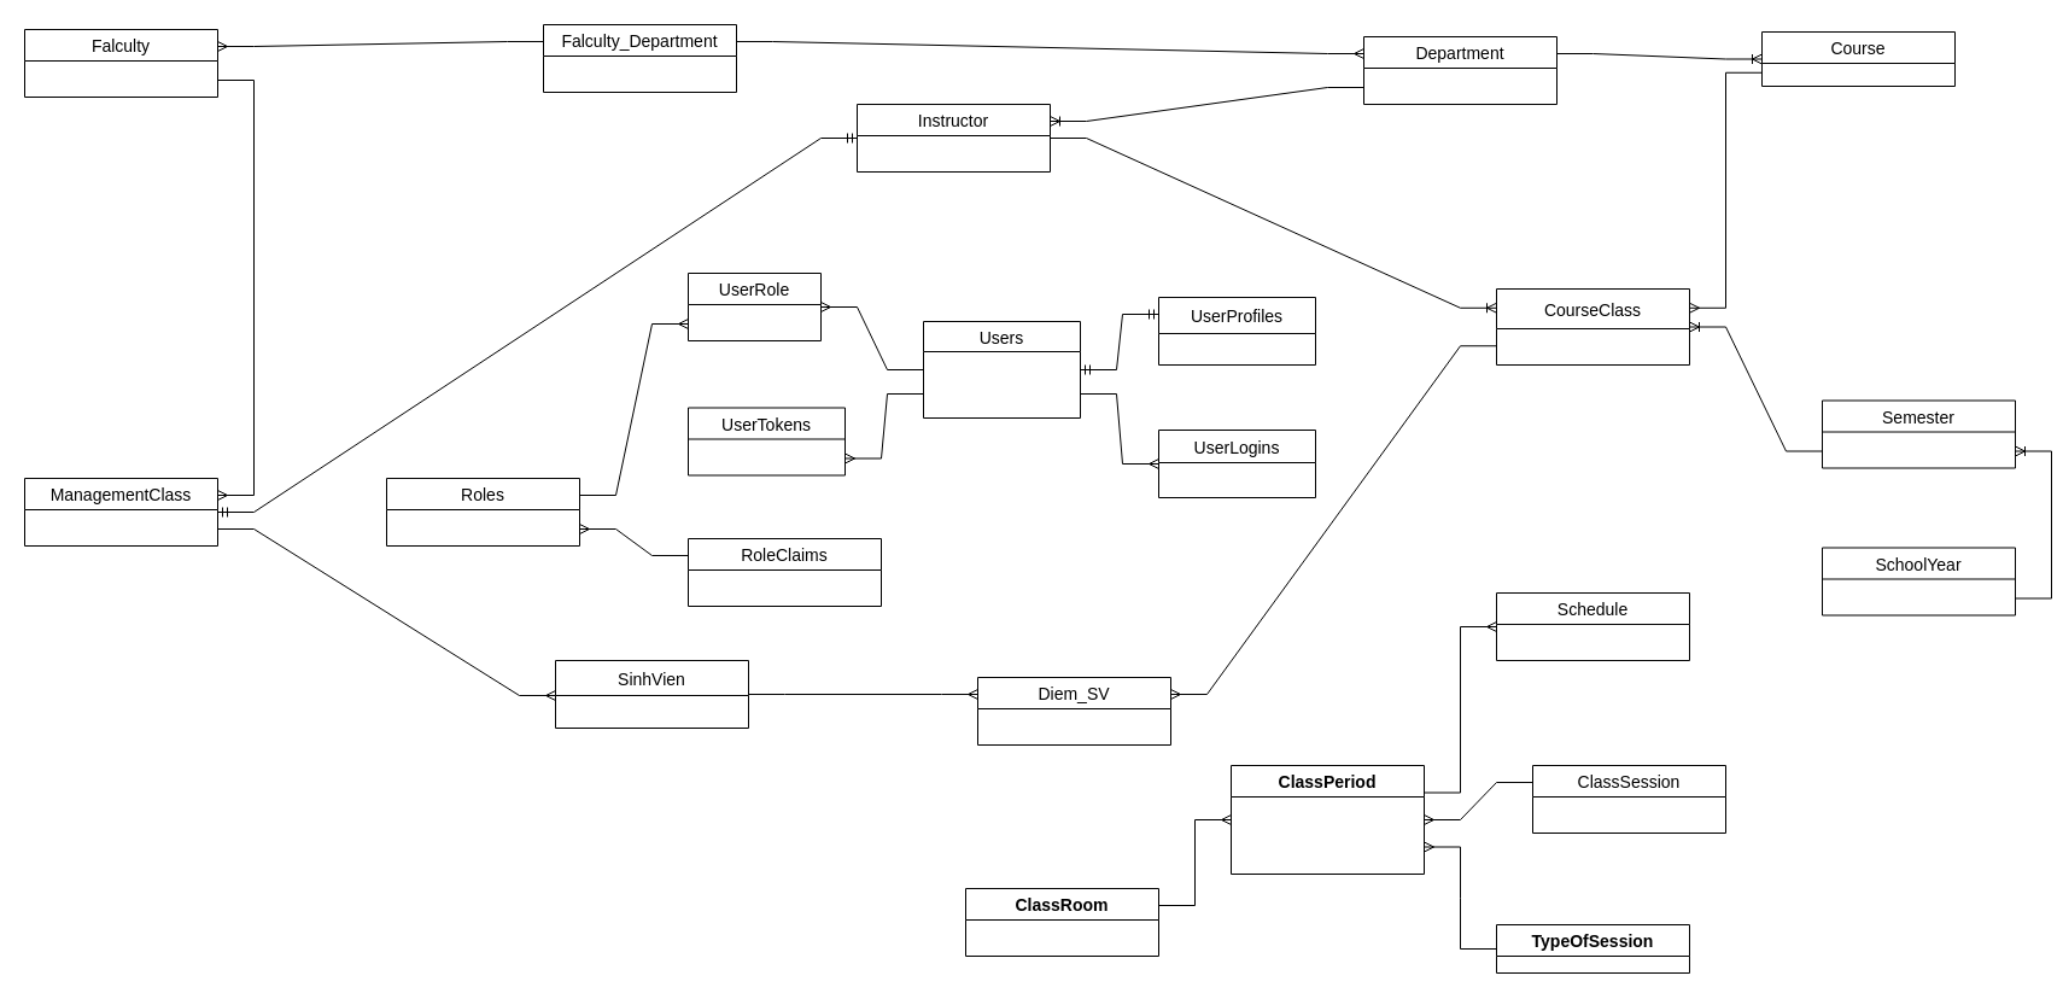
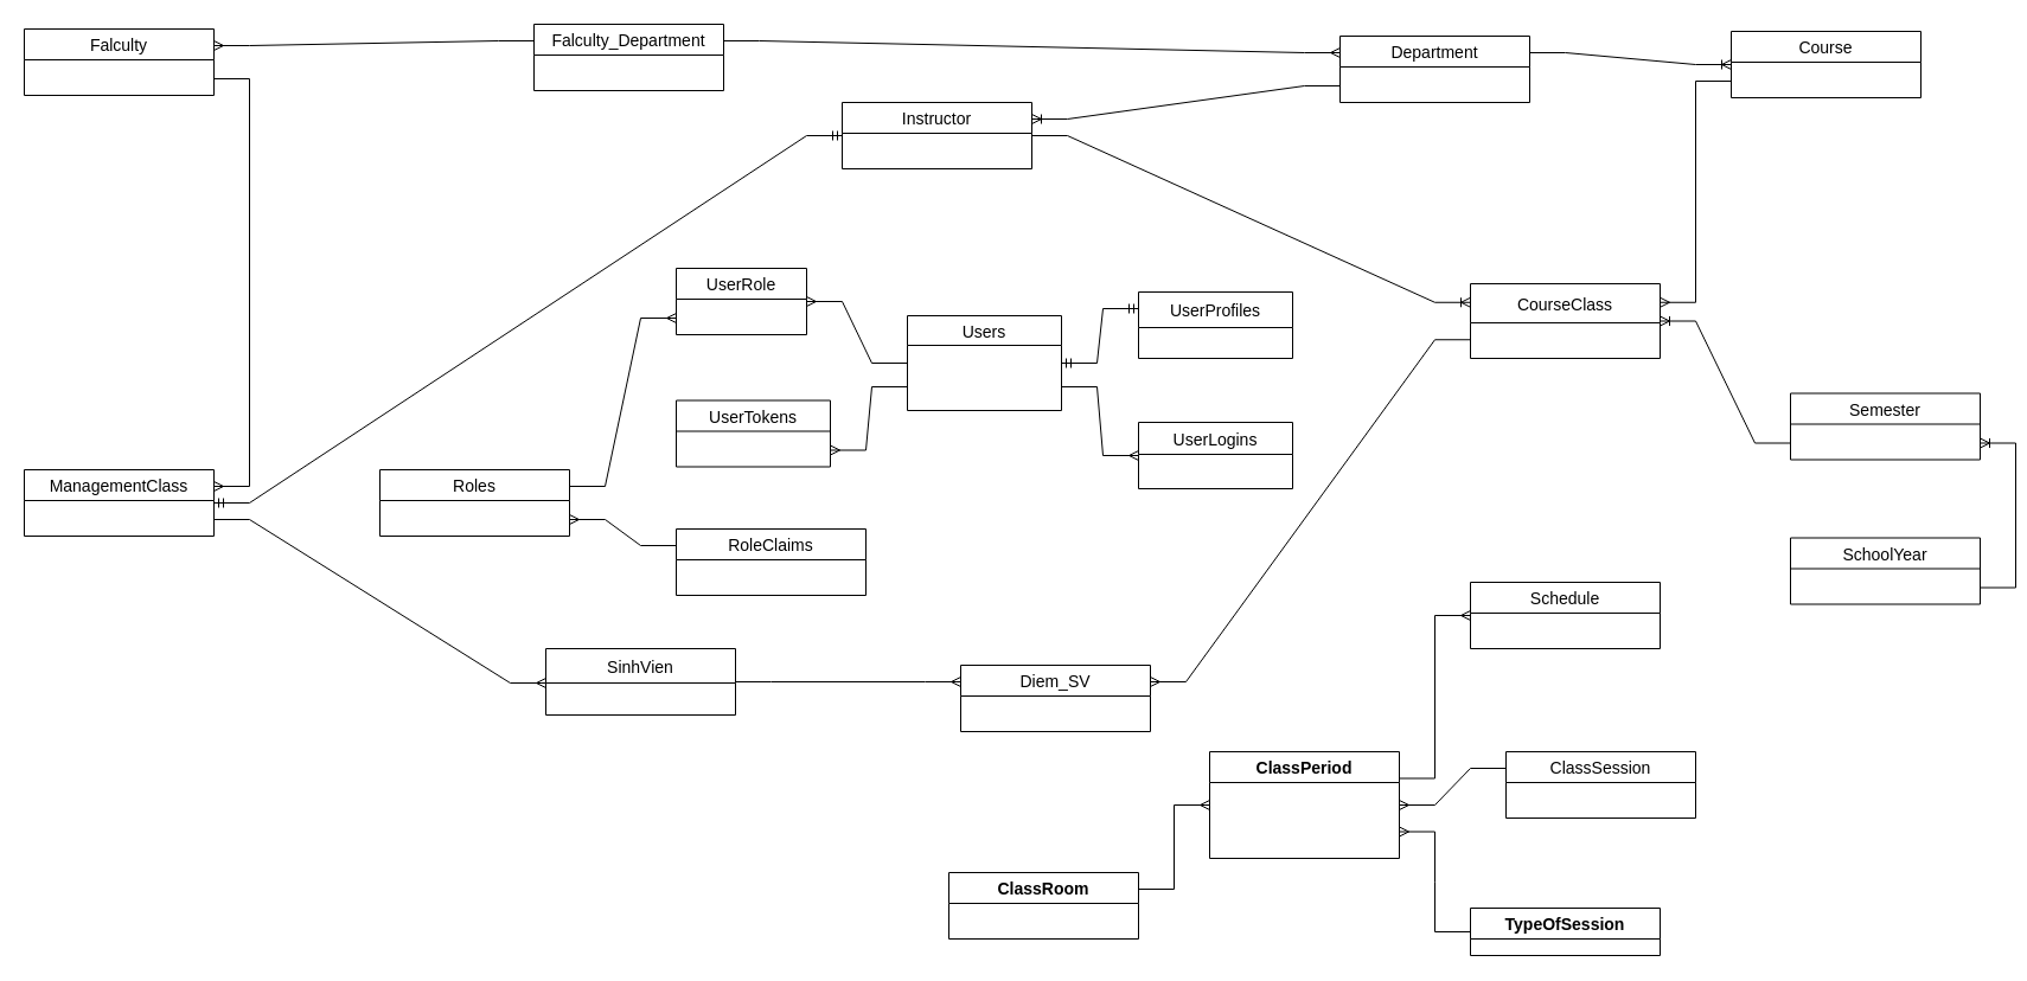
- <mxCell id="5" value="Course" style="swimlane;fontStyle=0;childLayout=stackLayout;horizontal=1;startSize=26;horizontalStack=0;resizeParent=1;resizeParentMax=0;resizeLast=0;collapsible=1;marginBottom=0;align=center;fontSize=14;" parent="1" vertex="1"><mxGeometry x="1460" y="26" width="160" height="45" as="geometry" /></mxCell>
+ <mxCell id="5" value="Course" style="swimlane;fontStyle=0;childLayout=stackLayout;horizontal=1;startSize=26;horizontalStack=0;resizeParent=1;resizeParentMax=0;resizeLast=0;collapsible=1;marginBottom=0;align=center;fontSize=14;" parent="1" vertex="1"><mxGeometry x="1460" y="26" width="160" height="56" as="geometry" /></mxCell>
